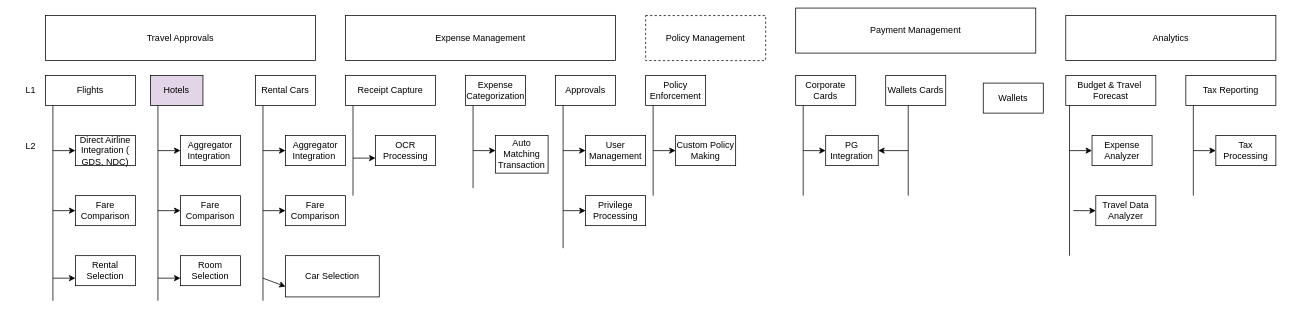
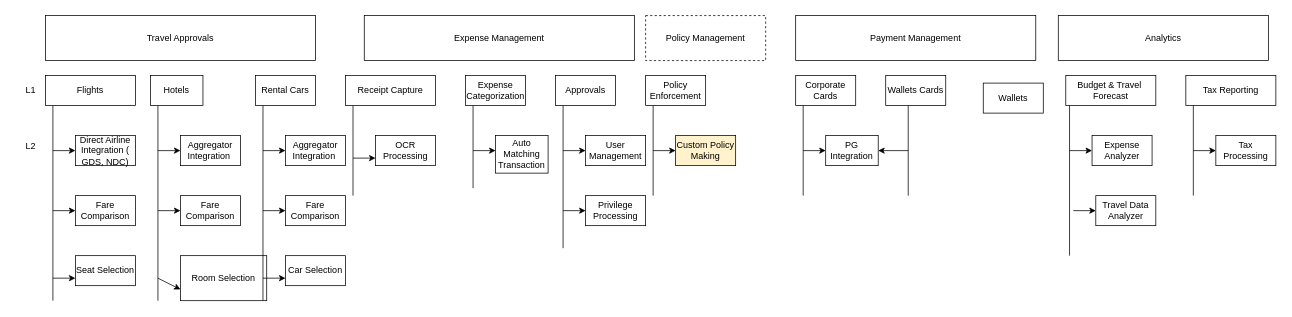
- <mxCell id="34" value="Payment Management" style="rounded=0;whiteSpace=wrap;html=1;" vertex="1" parent="1"><mxGeometry x="1060" y="10" width="320" height="60" as="geometry" /></mxCell>
+ <mxCell id="34" value="Payment Management" style="rounded=0;whiteSpace=wrap;html=1;" vertex="1" parent="1"><mxGeometry x="1060" y="20" width="320" height="60" as="geometry" /></mxCell>
- <mxCell id="3" value="Expense Management" style="rounded=0;whiteSpace=wrap;html=1;" parent="1" vertex="1"><mxGeometry x="460" y="20" width="360" height="60" as="geometry" /></mxCell>
+ <mxCell id="3" value="Expense Management" style="rounded=0;whiteSpace=wrap;html=1;" parent="1" vertex="1"><mxGeometry x="485" y="20" width="360" height="60" as="geometry" /></mxCell>
- <mxCell id="35" value="Analytics" style="rounded=0;whiteSpace=wrap;html=1;" vertex="1" parent="1"><mxGeometry x="1420" y="20" width="280" height="60" as="geometry" /></mxCell>
+ <mxCell id="35" value="Analytics" style="rounded=0;whiteSpace=wrap;html=1;" vertex="1" parent="1"><mxGeometry x="1410" y="20" width="280" height="60" as="geometry" /></mxCell>
- <mxCell id="6" value="Hotels" style="rounded=0;whiteSpace=wrap;html=1;fillColor=#e1d5e7;" parent="1" vertex="1"><mxGeometry x="200" y="100" width="70" height="40" as="geometry" /></mxCell>
+ <mxCell id="6" value="Hotels" style="rounded=0;whiteSpace=wrap;html=1;" parent="1" vertex="1"><mxGeometry x="200" y="100" width="70" height="40" as="geometry" /></mxCell>
- <mxCell id="29" value="Custom Policy Making" style="rounded=0;whiteSpace=wrap;html=1;" parent="1" vertex="1"><mxGeometry x="900" y="180" width="80" height="40" as="geometry" /></mxCell>
+ <mxCell id="29" value="Custom Policy Making" style="rounded=0;whiteSpace=wrap;html=1;fillColor=#fff2cc;" parent="1" vertex="1"><mxGeometry x="900" y="180" width="80" height="40" as="geometry" /></mxCell>
- <mxCell id="13" value="Rental Selection" style="rounded=0;whiteSpace=wrap;html=1;" parent="1" vertex="1"><mxGeometry x="100" y="340" width="80" height="40" as="geometry" /></mxCell>
+ <mxCell id="13" value="Seat Selection" style="rounded=0;whiteSpace=wrap;html=1;" parent="1" vertex="1"><mxGeometry x="100" y="340" width="80" height="40" as="geometry" /></mxCell>
- <mxCell id="43" value="Room Selection" style="rounded=0;whiteSpace=wrap;html=1;" vertex="1" parent="1"><mxGeometry x="240" y="340" width="80" height="40" as="geometry" /></mxCell>
+ <mxCell id="43" value="Room Selection" style="rounded=0;whiteSpace=wrap;html=1;" vertex="1" parent="1"><mxGeometry x="240" y="340" width="115" height="60" as="geometry" /></mxCell>
- <mxCell id="63" value="Car Selection" style="rounded=0;whiteSpace=wrap;html=1;" vertex="1" parent="1"><mxGeometry x="380" y="340" width="125" height="55" as="geometry" /></mxCell>
+ <mxCell id="63" value="Car Selection" style="rounded=0;whiteSpace=wrap;html=1;" vertex="1" parent="1"><mxGeometry x="380" y="340" width="80" height="40" as="geometry" /></mxCell>
